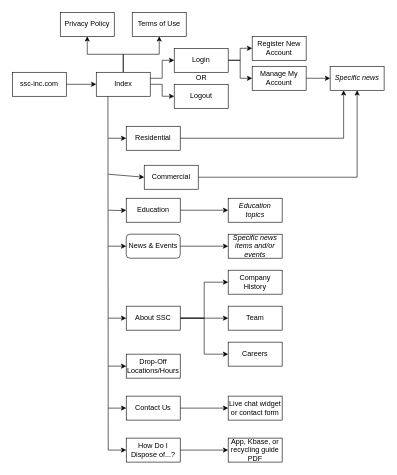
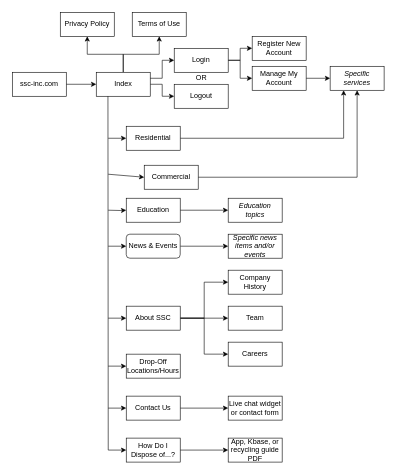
- <mxCell id="30" value="&lt;i&gt;Specific news&lt;/i&gt;" style="rounded=0;whiteSpace=wrap;html=1;" vertex="1" parent="1"><mxGeometry x="550" y="110" width="90" height="40" as="geometry" /></mxCell>
+ <mxCell id="30" value="&lt;i&gt;Specific services&lt;/i&gt;" style="rounded=0;whiteSpace=wrap;html=1;" vertex="1" parent="1"><mxGeometry x="550" y="110" width="90" height="40" as="geometry" /></mxCell>
